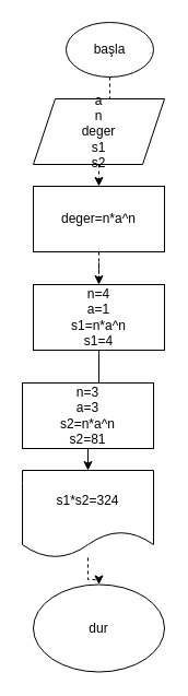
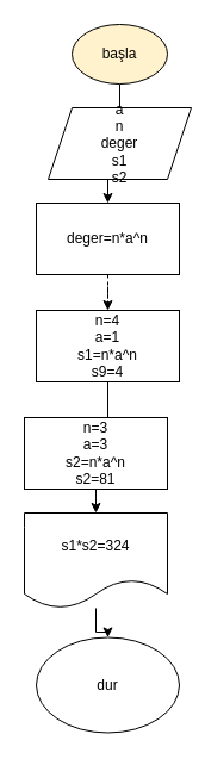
- <mxCell id="3" value="başla" style="ellipse;whiteSpace=wrap;html=1;" parent="1" vertex="1"><mxGeometry x="60" y="20" width="80" height="50" as="geometry" /></mxCell>
+ <mxCell id="3" value="başla" style="ellipse;whiteSpace=wrap;html=1;fillColor=#fff2cc;" parent="1" vertex="1"><mxGeometry x="60" y="20" width="80" height="50" as="geometry" /></mxCell>
- <mxCell id="4" value="a&lt;br&gt;n&lt;br&gt;deger&lt;br&gt;s1&lt;br&gt;s2" style="shape=parallelogram;perimeter=parallelogramPerimeter;whiteSpace=wrap;html=1;fixedSize=1;" parent="1" vertex="1"><mxGeometry x="30" y="90" width="120" height="60" as="geometry" /></mxCell>
+ <mxCell id="4" value="a&lt;br&gt;n&lt;br&gt;deger&lt;br&gt;s1&lt;br&gt;s2" style="shape=parallelogram;perimeter=parallelogramPerimeter;whiteSpace=wrap;html=1;fixedSize=1;" parent="1" vertex="1"><mxGeometry x="40" y="90" width="120" height="60" as="geometry" /></mxCell>
- <mxCell id="2" value="" style="edgeStyle=orthogonalEdgeStyle;rounded=0;orthogonalLoop=1;jettySize=auto;html=1;dashed=1;" edge="1" parent="1" source="3" target="6"><mxGeometry relative="1" as="geometry" /></mxCell>
+ <mxCell id="2" value="" style="edgeStyle=orthogonalEdgeStyle;rounded=0;orthogonalLoop=1;jettySize=auto;html=1;" edge="1" parent="1" source="3" target="6"><mxGeometry relative="1" as="geometry" /></mxCell>
- <mxCell id="8" value="n=4&lt;br&gt;a=1&lt;br&gt;s1=n*a^n&lt;br&gt;s1=4" style="rounded=0;whiteSpace=wrap;html=1;" parent="1" vertex="1"><mxGeometry x="30" y="260" width="120" height="60" as="geometry" /></mxCell>
+ <mxCell id="8" value="n=4&lt;br&gt;a=1&lt;br&gt;s1=n*a^n&lt;br&gt;s9=4" style="rounded=0;whiteSpace=wrap;html=1;" parent="1" vertex="1"><mxGeometry x="30" y="260" width="120" height="60" as="geometry" /></mxCell>
- <mxCell id="10" value="" style="edgeStyle=orthogonalEdgeStyle;rounded=0;orthogonalLoop=1;jettySize=auto;html=1;dashed=1;" edge="1" parent="1" source="11" target="12"><mxGeometry relative="1" as="geometry" /></mxCell>
+ <mxCell id="10" value="" style="edgeStyle=orthogonalEdgeStyle;rounded=0;orthogonalLoop=1;jettySize=auto;html=1;" edge="1" parent="1" source="11" target="12"><mxGeometry relative="1" as="geometry" /></mxCell>
